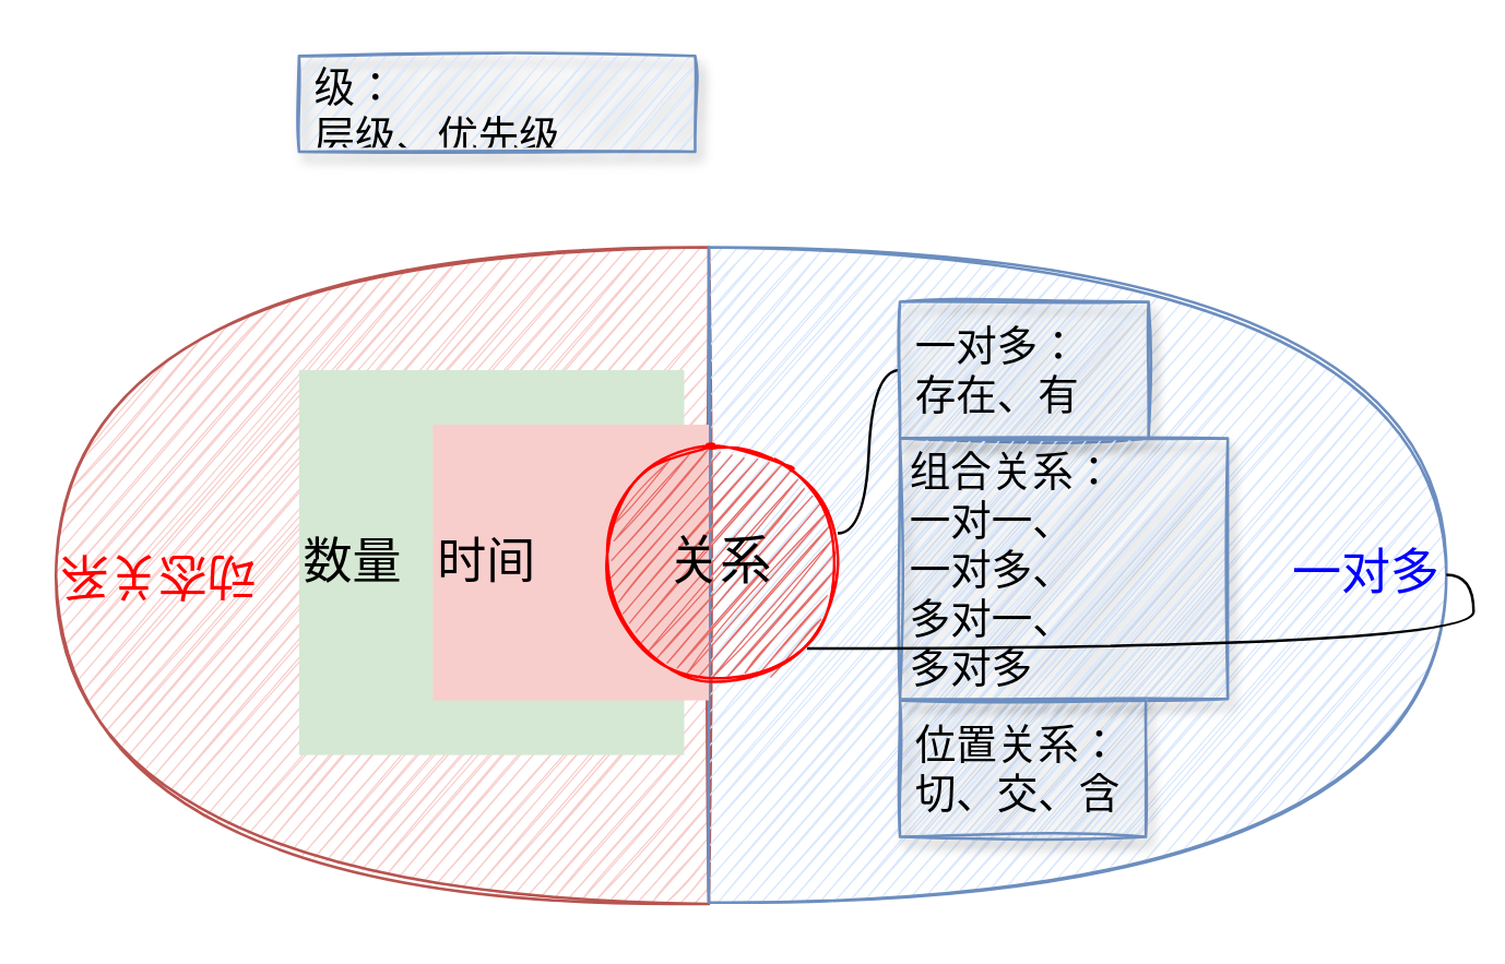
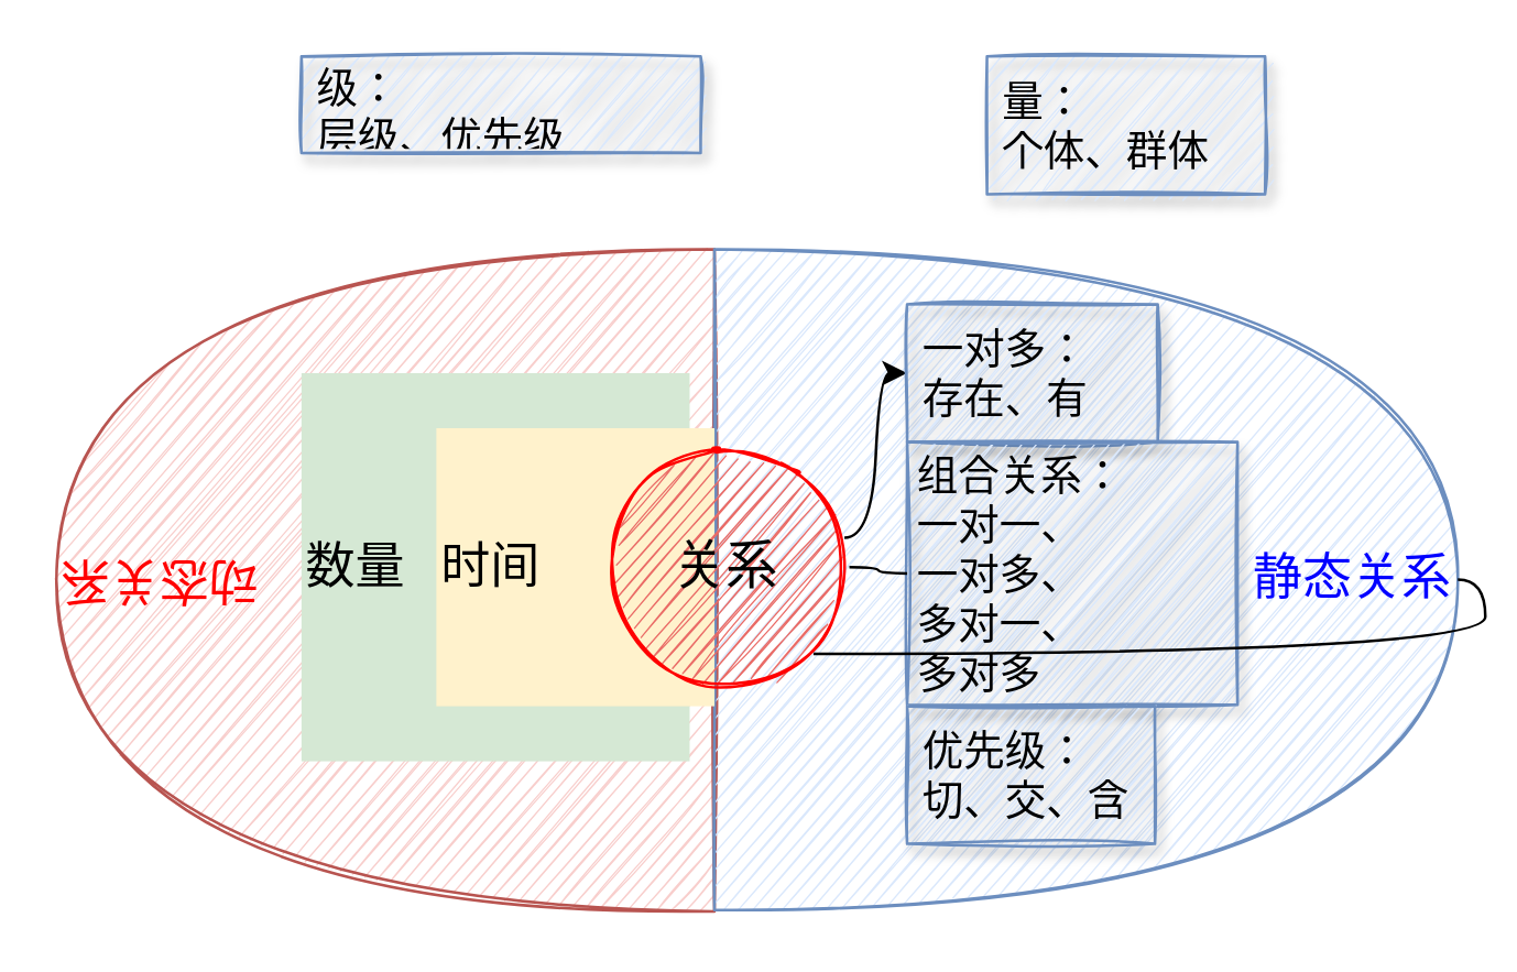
+ <mxCell id="14" value="量：&#10;个体、群体" style="text;strokeColor=#6c8ebf;fillColor=#dae8fc;align=left;verticalAlign=middle;spacingLeft=4;spacingRight=4;overflow=hidden;rotatable=0;points=[[0,0.5],[1,0.5]];portConstraint=eastwest;fontSize=15;rounded=0;labelPosition=center;verticalLabelPosition=middle;whiteSpace=wrap;sketch=1;shadow=1;" parent="1" vertex="1"><mxGeometry x="358" y="20" width="101" height="50" as="geometry" /></mxCell>
- <mxCell id="8" value="" style="edgeStyle=entityRelationEdgeStyle;startArrow=none;endArrow=none;segment=10;curved=1;rounded=0;fontSize=19;exitX=0.98;exitY=0.38;exitDx=0;exitDy=0;exitPerimeter=0;entryX=0;entryY=0.5;entryDx=0;entryDy=0;" parent="1" source="6" target="9" edge="1"><mxGeometry relative="1" as="geometry"><mxPoint x="328" y="260" as="sourcePoint" /><mxPoint x="358" y="200" as="targetPoint" /></mxGeometry></mxCell>
+ <mxCell id="8" value="" style="edgeStyle=entityRelationEdgeStyle;startArrow=none;endArrow=classic;segment=10;curved=1;rounded=0;fontSize=19;exitX=0.98;exitY=0.38;exitDx=0;exitDy=0;exitPerimeter=0;entryX=0;entryY=0.5;entryDx=0;entryDy=0;" parent="1" source="6" target="9" edge="1"><mxGeometry relative="1" as="geometry"><mxPoint x="328" y="260" as="sourcePoint" /><mxPoint x="358" y="200" as="targetPoint" /></mxGeometry></mxCell>
- <mxCell id="5" value="&lt;font style=&quot;font-size: 18px;&quot;&gt;时间&lt;/font&gt;" style="whiteSpace=wrap;html=1;aspect=fixed;fillColor=#f8cecc;strokeColor=none;align=left;" parent="1" vertex="1"><mxGeometry x="158" y="155" width="101" height="101" as="geometry" /></mxCell>
+ <mxCell id="5" value="&lt;font style=&quot;font-size: 18px;&quot;&gt;时间&lt;/font&gt;" style="whiteSpace=wrap;html=1;aspect=fixed;fillColor=#fff2cc;strokeColor=none;align=left;" parent="1" vertex="1"><mxGeometry x="158" y="155" width="101" height="101" as="geometry" /></mxCell>
+ <mxCell id="11" value="" style="edgeStyle=entityRelationEdgeStyle;startArrow=none;endArrow=none;segment=10;curved=1;rounded=0;fontSize=19;exitX=1;exitY=0.5;exitDx=0;exitDy=0;entryX=0;entryY=0.5;entryDx=0;entryDy=0;" parent="1" source="6" target="10" edge="1"><mxGeometry relative="1" as="geometry"><mxPoint x="308" y="240" as="sourcePoint" /><mxPoint x="348" y="300" as="targetPoint" /></mxGeometry></mxCell>
- <mxCell id="3" value="&lt;font color=&quot;#0000ff&quot;&gt;一对多&lt;/font&gt;" style="shape=or;whiteSpace=wrap;html=1;fontSize=18;fillColor=#dae8fc;strokeColor=#6c8ebf;align=right;sketch=1;" parent="1" vertex="1"><mxGeometry x="259" y="90" width="270" height="240" as="geometry" /></mxCell>
+ <mxCell id="3" value="&lt;font color=&quot;#0000ff&quot;&gt;静态关系&lt;/font&gt;" style="shape=or;whiteSpace=wrap;html=1;fontSize=18;fillColor=#dae8fc;strokeColor=#6c8ebf;align=right;sketch=1;" parent="1" vertex="1"><mxGeometry x="259" y="90" width="270" height="240" as="geometry" /></mxCell>
- <mxCell id="12" value="位置关系：&#10;切、交、含" style="text;strokeColor=#6c8ebf;fillColor=#dae8fc;align=left;verticalAlign=middle;spacingLeft=4;spacingRight=4;overflow=hidden;rotatable=0;points=[[0,0.5],[1,0.5]];portConstraint=eastwest;fontSize=15;rounded=0;labelPosition=center;verticalLabelPosition=middle;whiteSpace=wrap;sketch=1;shadow=1;" parent="1" vertex="1"><mxGeometry x="329" y="256" width="90" height="50" as="geometry" /></mxCell>
+ <mxCell id="12" value="优先级：&#10;切、交、含" style="text;strokeColor=#6c8ebf;fillColor=#dae8fc;align=left;verticalAlign=middle;spacingLeft=4;spacingRight=4;overflow=hidden;rotatable=0;points=[[0,0.5],[1,0.5]];portConstraint=eastwest;fontSize=15;rounded=0;labelPosition=center;verticalLabelPosition=middle;whiteSpace=wrap;sketch=1;shadow=1;" parent="1" vertex="1"><mxGeometry x="329" y="256" width="90" height="50" as="geometry" /></mxCell>
